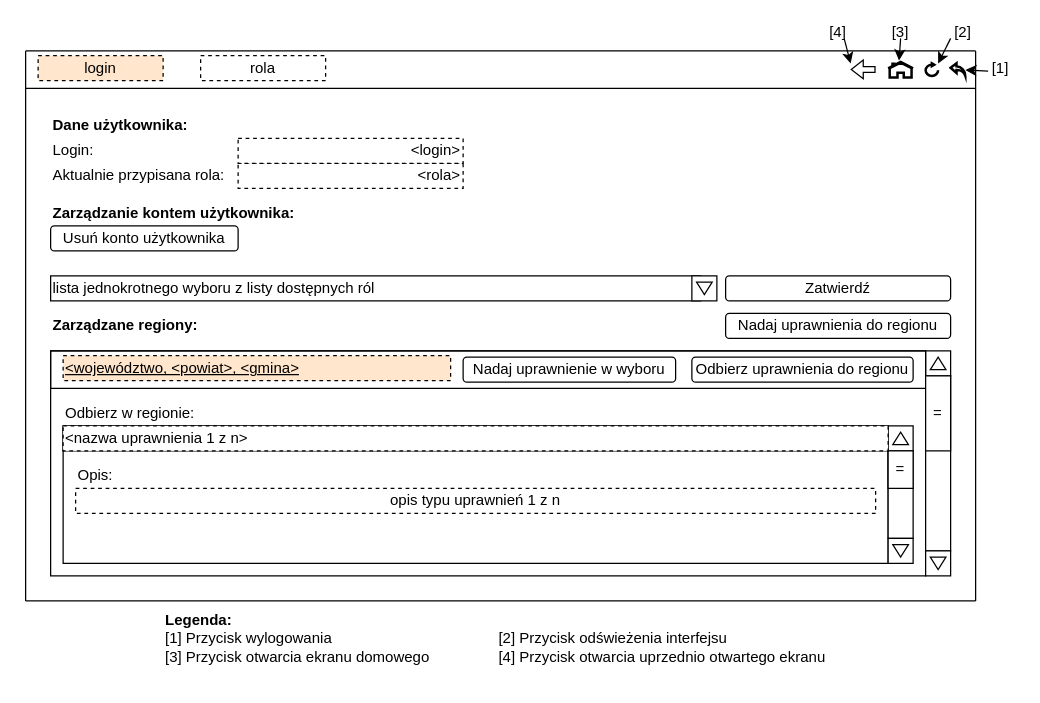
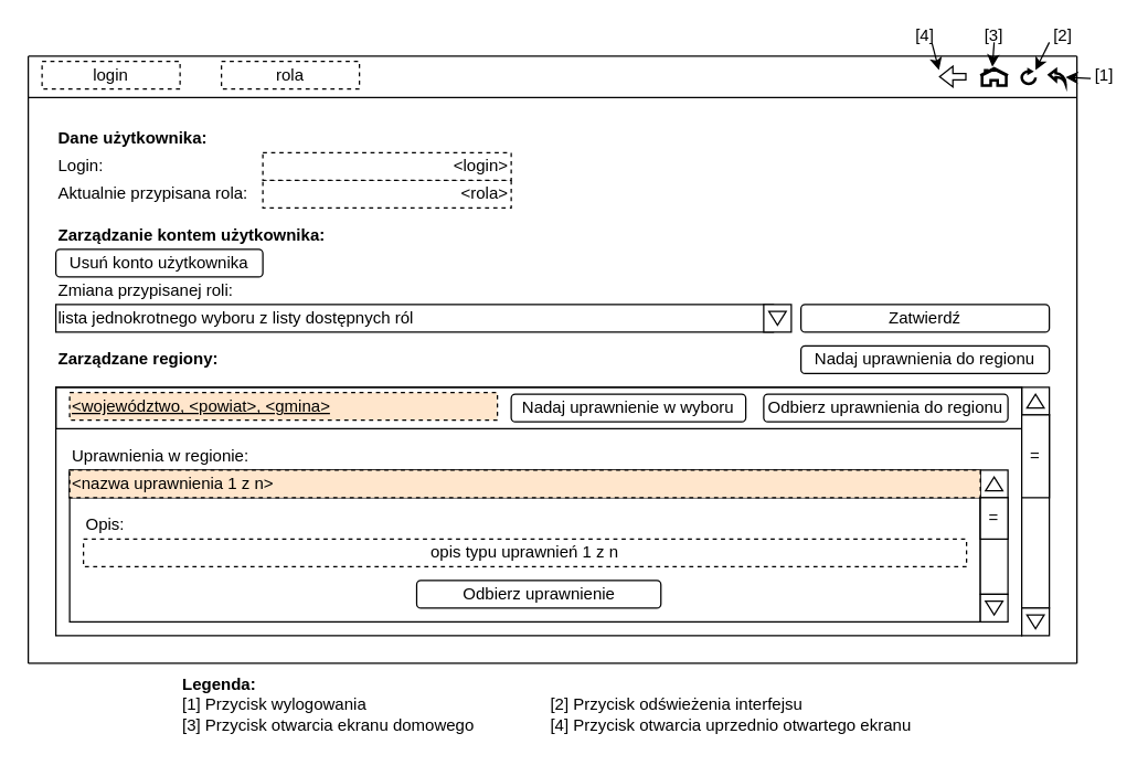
- <mxCell id="20" value="login" style="rounded=0;whiteSpace=wrap;html=1;dashed=1;fillColor=#ffe6cc;" parent="1" vertex="1"><mxGeometry x="30" y="43.75" width="100" height="20" as="geometry" /></mxCell>
+ <mxCell id="20" value="login" style="rounded=0;whiteSpace=wrap;html=1;dashed=1;" parent="1" vertex="1"><mxGeometry x="30" y="43.75" width="100" height="20" as="geometry" /></mxCell>
+ <mxCell id="49" value="Zmiana przypisanej roli:" style="text;html=1;strokeColor=none;fillColor=none;align=left;verticalAlign=middle;whiteSpace=wrap;rounded=0;" parent="1" vertex="1"><mxGeometry x="40" y="200" width="720" height="20" as="geometry" /></mxCell>
- <mxCell id="46" value="Odbierz w regionie:" style="text;html=1;strokeColor=none;fillColor=none;align=left;verticalAlign=middle;whiteSpace=wrap;rounded=0;fontStyle=0" parent="1" vertex="1"><mxGeometry x="50" y="320" width="290" height="20" as="geometry" /></mxCell>
+ <mxCell id="46" value="Uprawnienia w regionie:" style="text;html=1;strokeColor=none;fillColor=none;align=left;verticalAlign=middle;whiteSpace=wrap;rounded=0;fontStyle=0" parent="1" vertex="1"><mxGeometry x="50" y="320" width="290" height="20" as="geometry" /></mxCell>
- <mxCell id="57" value="&amp;lt;nazwa uprawnienia 1 z n&amp;gt;" style="rounded=0;whiteSpace=wrap;html=1;dashed=1;align=left;" parent="1" vertex="1"><mxGeometry x="50" y="340" width="660" height="20" as="geometry" /></mxCell>
+ <mxCell id="57" value="&amp;lt;nazwa uprawnienia 1 z n&amp;gt;" style="rounded=0;whiteSpace=wrap;html=1;dashed=1;align=left;fillColor=#ffe6cc;" parent="1" vertex="1"><mxGeometry x="50" y="340" width="660" height="20" as="geometry" /></mxCell>
+ <mxCell id="58" value="Odbierz uprawnienie" style="rounded=1;whiteSpace=wrap;html=1;" parent="1" vertex="1"><mxGeometry x="301.5" y="420" width="177" height="20" as="geometry" /></mxCell>
